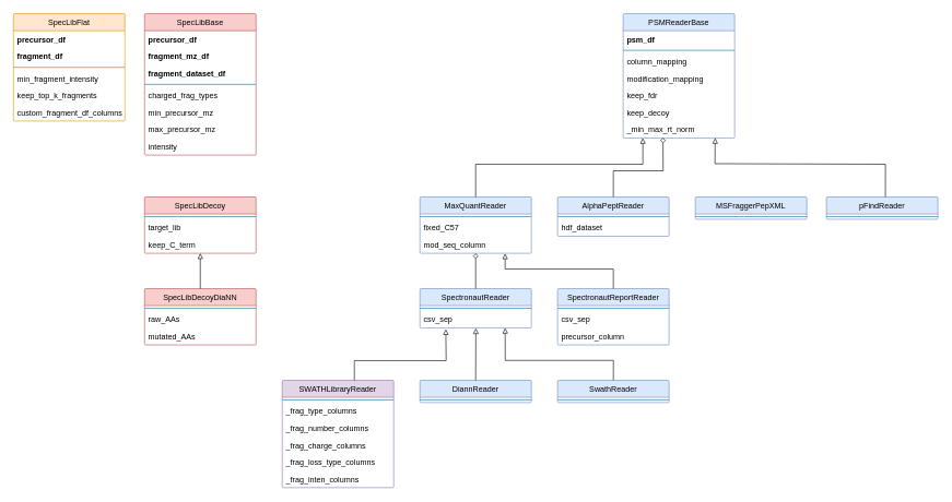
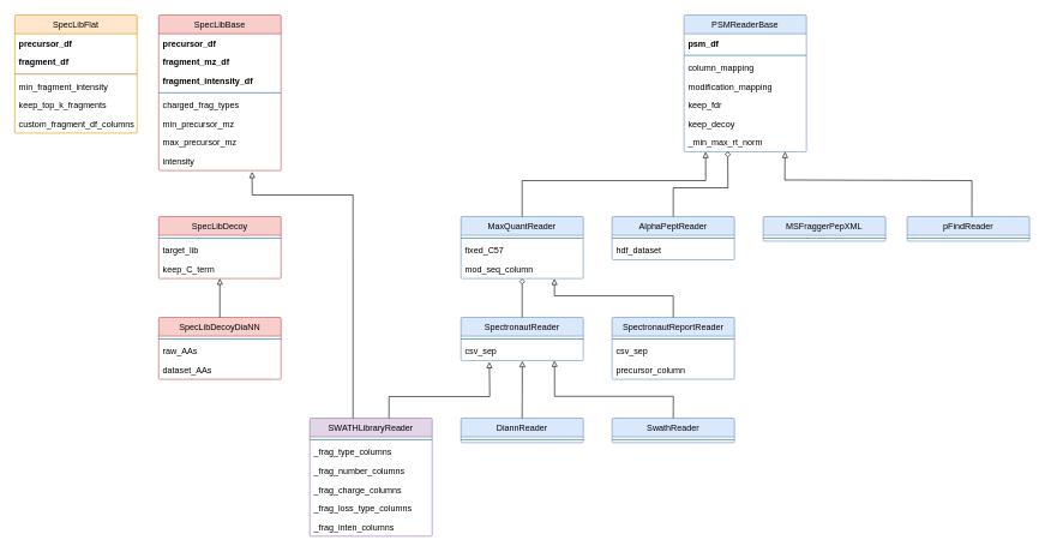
- <mxCell id="5" value="fragment_dataset_df" style="text;align=left;verticalAlign=top;spacingLeft=4;spacingRight=4;overflow=hidden;rotatable=0;points=[[0,0.5],[1,0.5]];portConstraint=eastwest;fontStyle=1" vertex="1" parent="2"><mxGeometry y="78" width="170" height="26" as="geometry" /></mxCell>
+ <mxCell id="5" value="fragment_intensity_df" style="text;align=left;verticalAlign=top;spacingLeft=4;spacingRight=4;overflow=hidden;rotatable=0;points=[[0,0.5],[1,0.5]];portConstraint=eastwest;fontStyle=1" vertex="1" parent="2"><mxGeometry y="78" width="170" height="26" as="geometry" /></mxCell>
+ <mxCell id="72" value="" style="endArrow=block;html=1;rounded=0;endFill=0;entryX=0.763;entryY=1.067;entryDx=0;entryDy=0;entryPerimeter=0;exitX=0.353;exitY=0;exitDx=0;exitDy=0;exitPerimeter=0;" edge="1" parent="1" source="64" target="10"><mxGeometry width="50" height="50" relative="1" as="geometry"><mxPoint x="550" y="570" as="sourcePoint" /><mxPoint x="530" y="360" as="targetPoint" /><Array as="points"><mxPoint x="490" y="270" /><mxPoint x="350" y="270" /></Array></mxGeometry></mxCell>
- <mxCell id="18" value="mutated_AAs" style="text;align=left;verticalAlign=top;spacingLeft=4;spacingRight=4;overflow=hidden;rotatable=0;points=[[0,0.5],[1,0.5]];portConstraint=eastwest;" vertex="1" parent="15"><mxGeometry y="60" width="170" height="26" as="geometry" /></mxCell>
+ <mxCell id="18" value="dataset_AAs" style="text;align=left;verticalAlign=top;spacingLeft=4;spacingRight=4;overflow=hidden;rotatable=0;points=[[0,0.5],[1,0.5]];portConstraint=eastwest;" vertex="1" parent="15"><mxGeometry y="60" width="170" height="26" as="geometry" /></mxCell>
